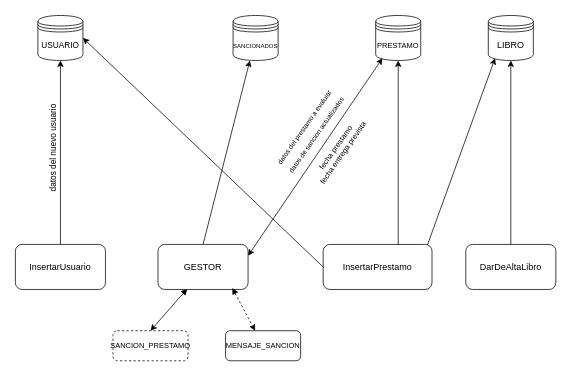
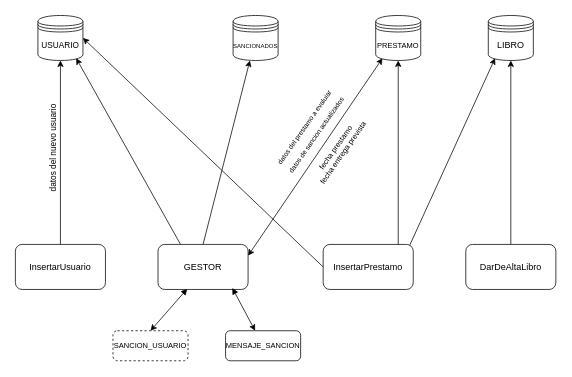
+ <mxCell id="20" value="" style="endArrow=classic;html=1;rounded=0;entryX=0.85;entryY=0.95;entryDx=0;entryDy=0;entryPerimeter=0;exitX=0.25;exitY=0;exitDx=0;exitDy=0;" edge="1" parent="1" source="22" target="2"><mxGeometry width="50" height="50" relative="1" as="geometry"><mxPoint x="290" y="160" as="sourcePoint" /><mxPoint x="450" y="270" as="targetPoint" /></mxGeometry></mxCell>
- <mxCell id="23" value="InsertarPrestamo" style="rounded=1;whiteSpace=wrap;html=1;" vertex="1" parent="1"><mxGeometry x="430" y="325" width="145" height="60" as="geometry" /></mxCell>
+ <mxCell id="23" value="InsertarPrestamo" style="rounded=1;whiteSpace=wrap;html=1;" vertex="1" parent="1"><mxGeometry x="430" y="325" width="120" height="60" as="geometry" /></mxCell>
- <mxCell id="24" value="" style="endArrow=classic;html=1;rounded=0;exitX=0.825;exitY=0.967;exitDx=0;exitDy=0;exitPerimeter=0;startArrow=block;startFill=1;dashed=1;" edge="1" parent="1" source="22" target="13"><mxGeometry width="50" height="50" relative="1" as="geometry"><mxPoint x="400" y="320" as="sourcePoint" /><mxPoint x="450" y="270" as="targetPoint" /></mxGeometry></mxCell>
+ <mxCell id="24" value="" style="endArrow=classic;html=1;rounded=0;exitX=0.825;exitY=0.967;exitDx=0;exitDy=0;exitPerimeter=0;startArrow=block;startFill=1;" edge="1" parent="1" source="22" target="13"><mxGeometry width="50" height="50" relative="1" as="geometry"><mxPoint x="400" y="320" as="sourcePoint" /><mxPoint x="450" y="270" as="targetPoint" /></mxGeometry></mxCell>
- <mxCell id="12" value="&lt;font style=&quot;font-size: 10px;&quot;&gt;SANCION_PRESTAMO&lt;/font&gt;" style="rounded=1;whiteSpace=wrap;html=1;dashed=1;" vertex="1" parent="1"><mxGeometry x="150" y="440" width="100" height="40" as="geometry" /></mxCell>
+ <mxCell id="12" value="&lt;font style=&quot;font-size: 10px;&quot;&gt;SANCION_USUARIO&lt;/font&gt;" style="rounded=1;whiteSpace=wrap;html=1;dashed=1;" vertex="1" parent="1"><mxGeometry x="150" y="440" width="100" height="40" as="geometry" /></mxCell>
